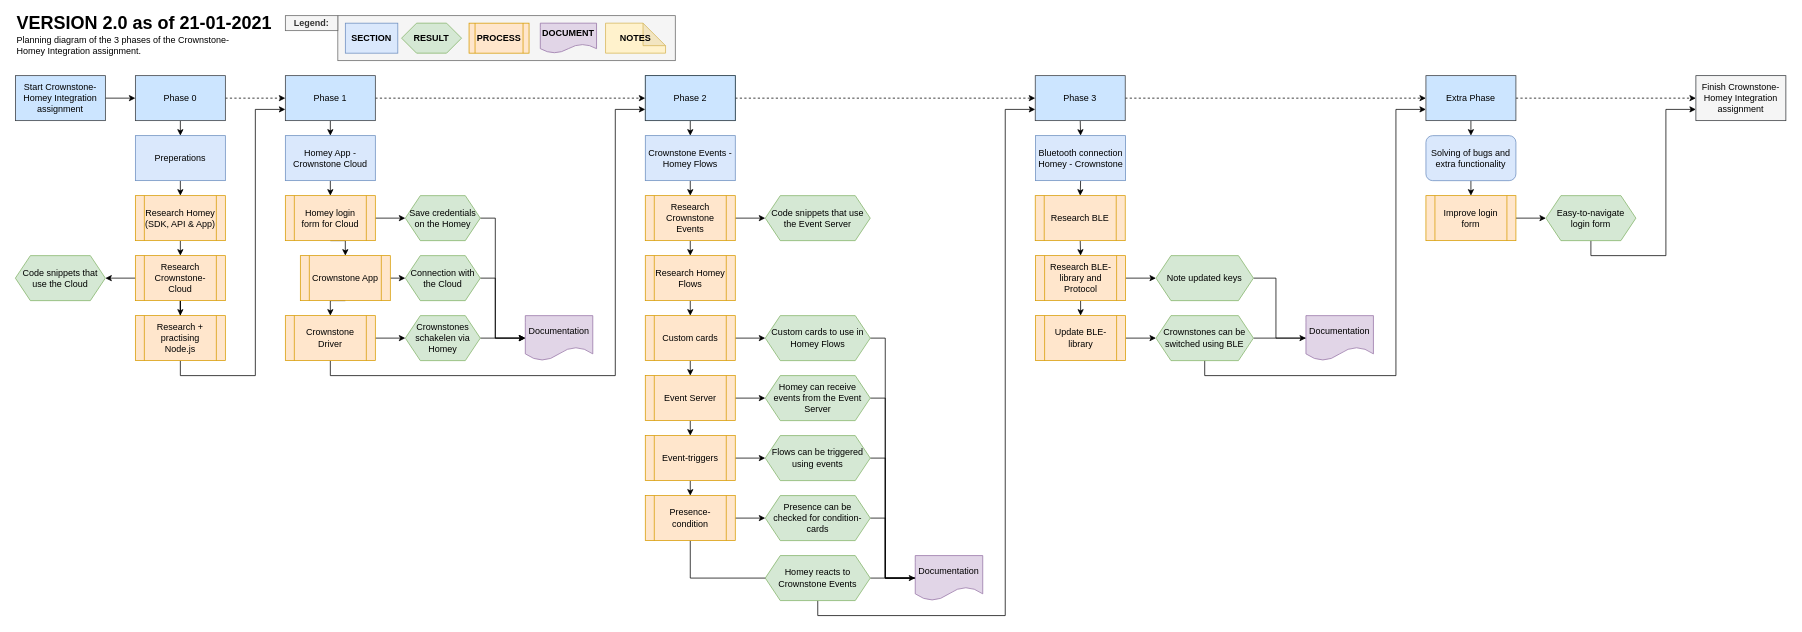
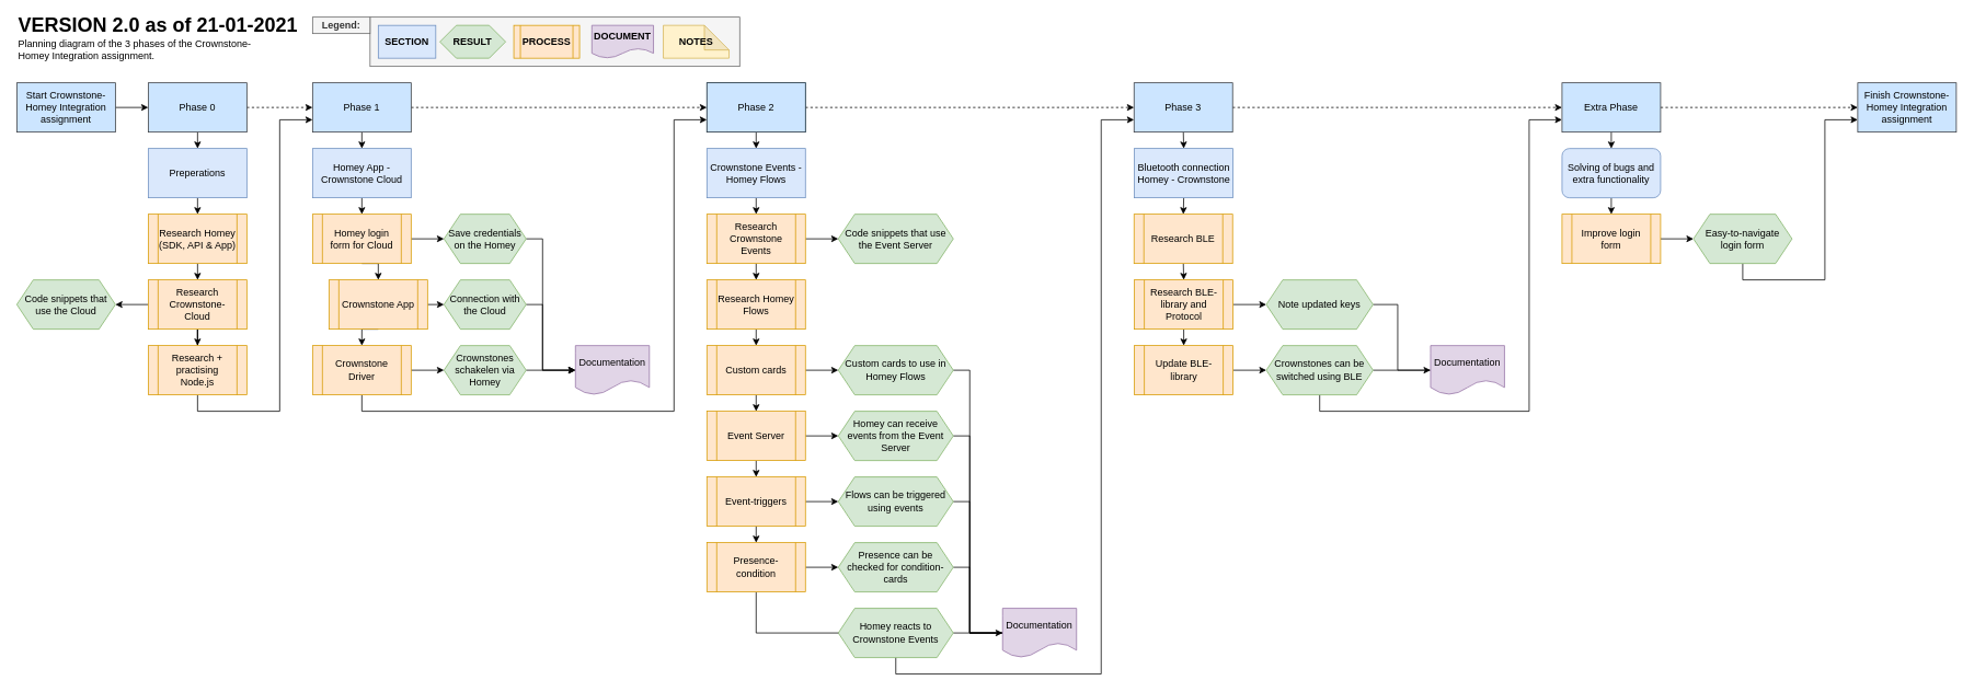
- <mxCell id="108" value="Finish Crownstone-Homey Integration assignment" style="rounded=0;whiteSpace=wrap;html=1;fillColor=#f5f5f5;strokeColor=#36393d;" vertex="1" parent="1"><mxGeometry x="2261" y="100" width="120" height="60" as="geometry" /></mxCell>
+ <mxCell id="108" value="Finish Crownstone-Homey Integration assignment" style="rounded=0;whiteSpace=wrap;html=1;fillColor=#cce5ff;strokeColor=#36393d;" vertex="1" parent="1"><mxGeometry x="2261" y="100" width="120" height="60" as="geometry" /></mxCell>
